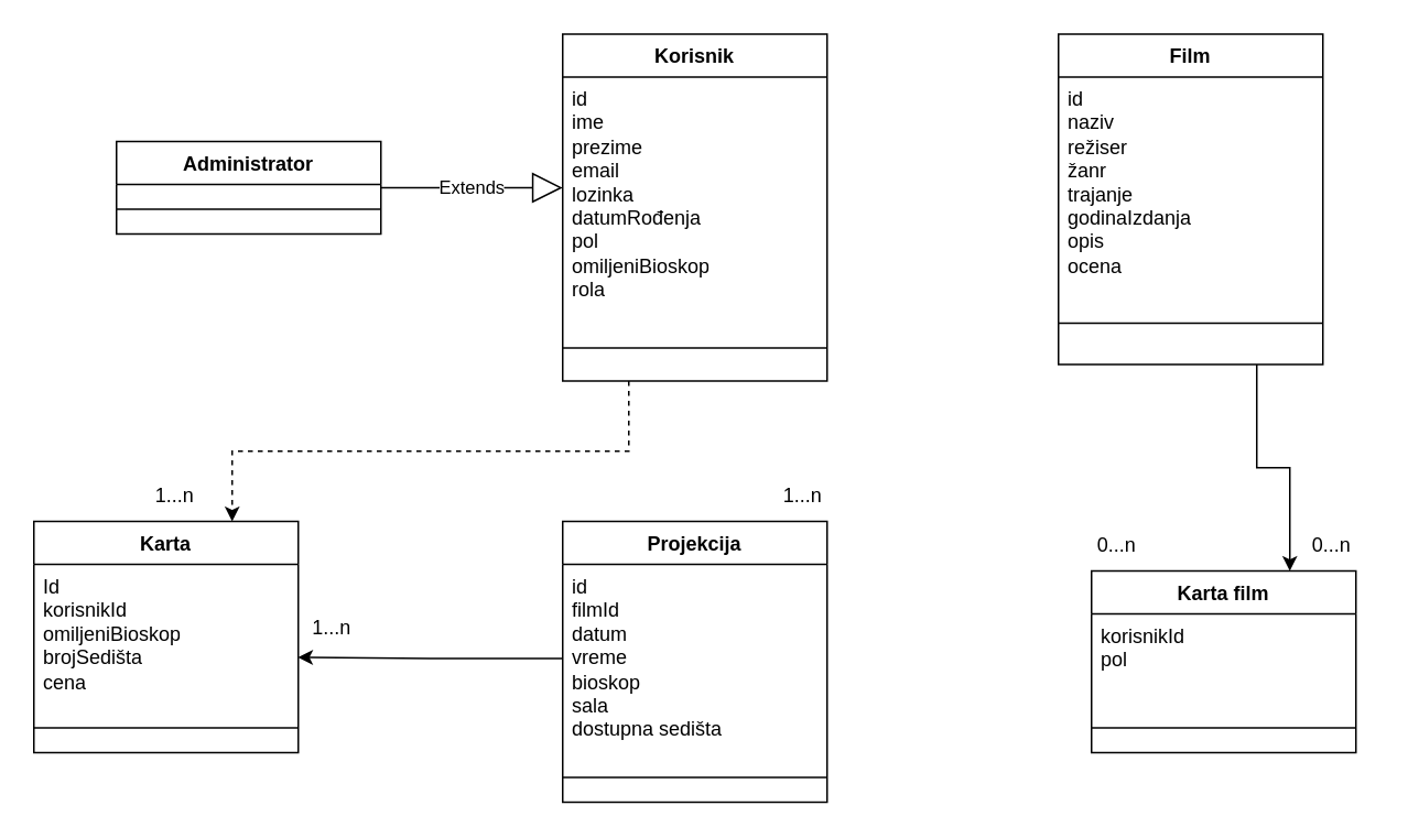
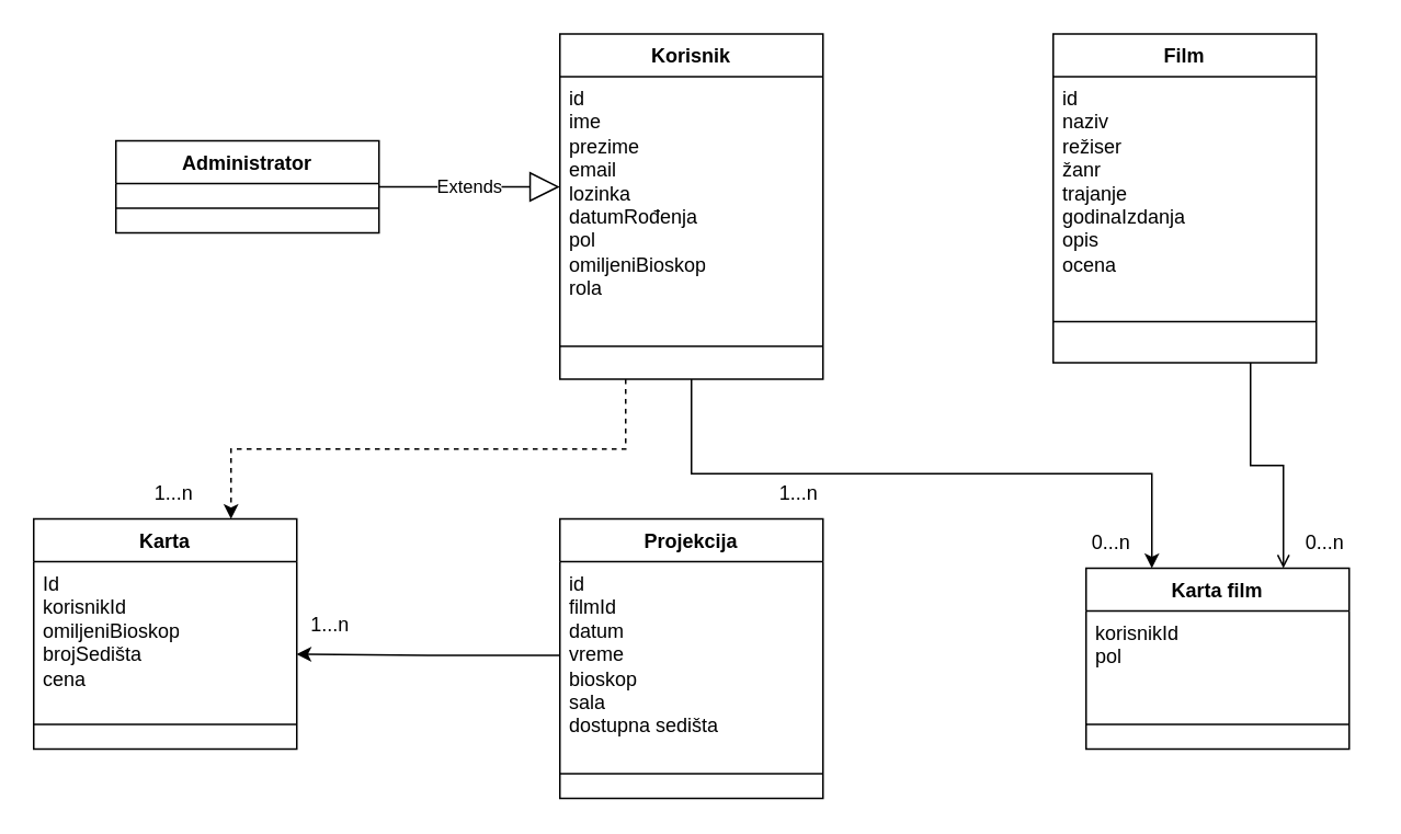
+ <mxCell id="3" style="edgeStyle=orthogonalEdgeStyle;rounded=0;orthogonalLoop=1;jettySize=auto;html=1;exitX=0.5;exitY=1;exitDx=0;exitDy=0;entryX=0.25;entryY=0;entryDx=0;entryDy=0;" parent="1" source="4" target="17" edge="1"><mxGeometry relative="1" as="geometry" /></mxCell>
- <mxCell id="7" style="edgeStyle=orthogonalEdgeStyle;rounded=0;orthogonalLoop=1;jettySize=auto;html=1;exitX=0.75;exitY=1;exitDx=0;exitDy=0;entryX=0.75;entryY=0;entryDx=0;entryDy=0;" edge="1" parent="1" source="8" target="17"><mxGeometry relative="1" as="geometry" /></mxCell>
+ <mxCell id="7" style="edgeStyle=orthogonalEdgeStyle;rounded=0;orthogonalLoop=1;jettySize=auto;html=1;exitX=0.75;exitY=1;exitDx=0;exitDy=0;entryX=0.75;entryY=0;entryDx=0;entryDy=0;endArrow=open;" edge="1" parent="1" source="8" target="17"><mxGeometry relative="1" as="geometry" /></mxCell>
